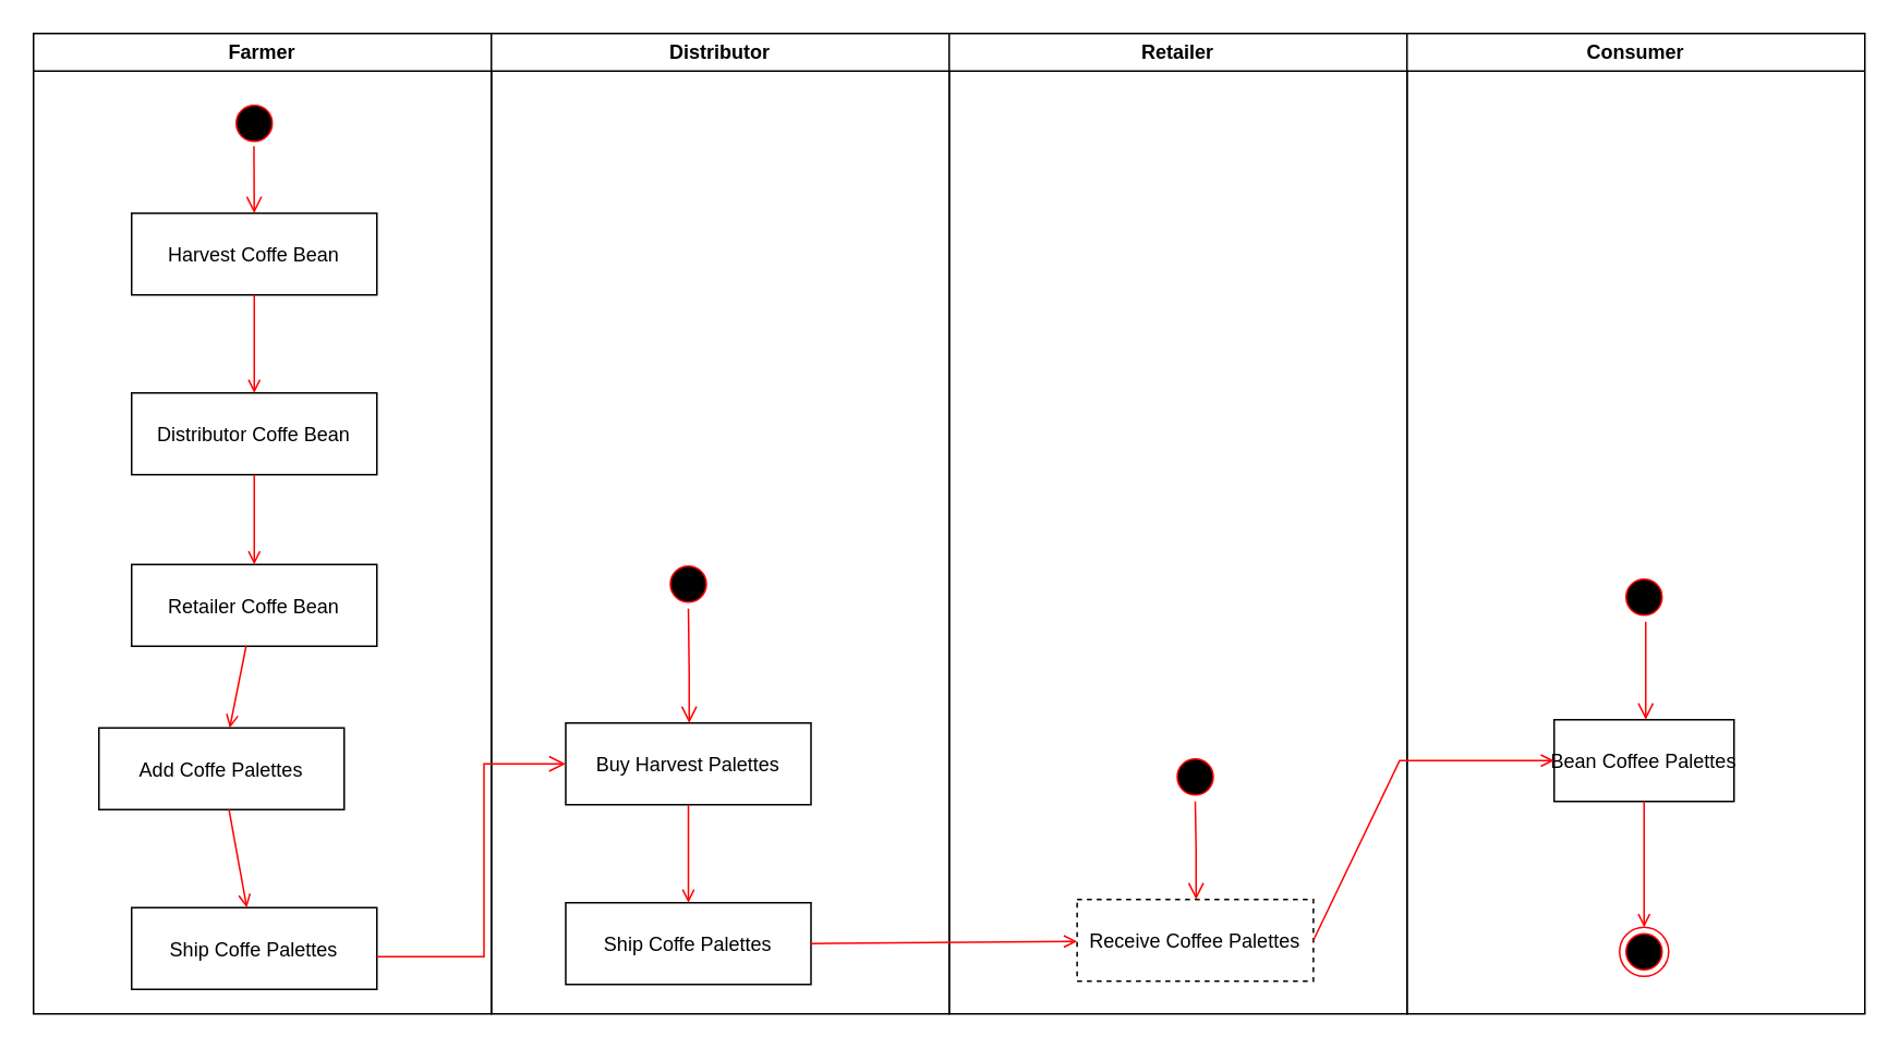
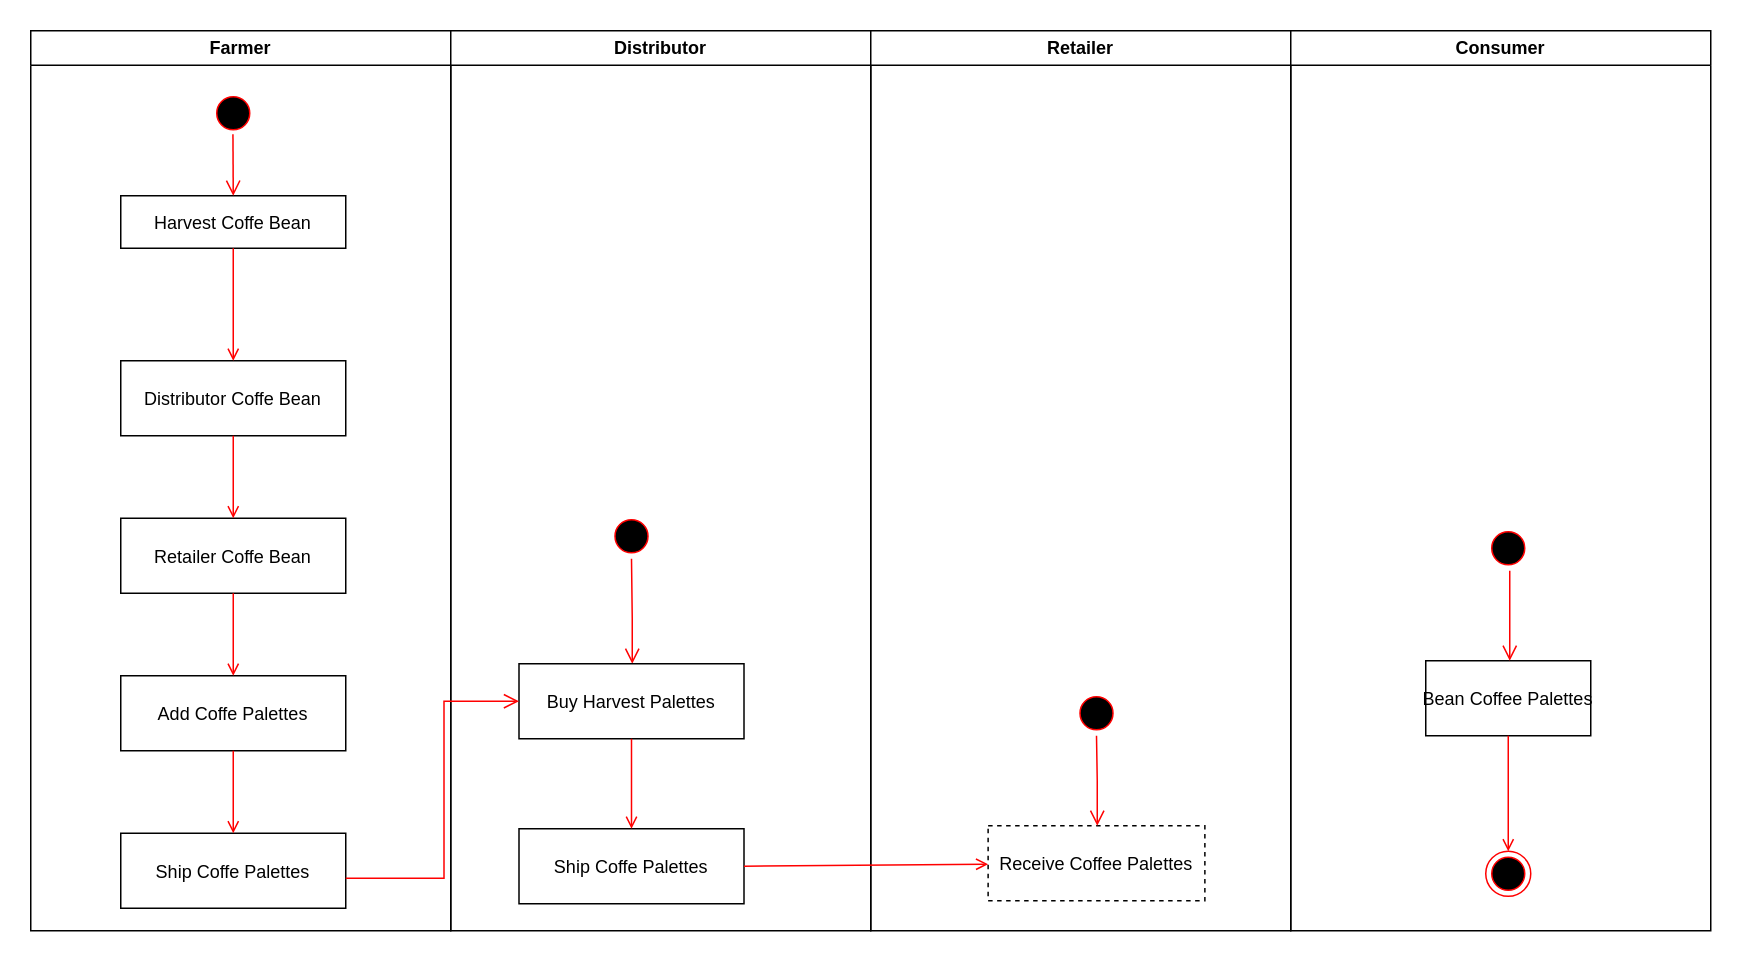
- <mxCell id="4" value="Harvest Coffe Bean" style="" parent="2" vertex="1"><mxGeometry x="60" y="110" width="150" height="50" as="geometry" /></mxCell>
+ <mxCell id="4" value="Harvest Coffe Bean" style="" parent="2" vertex="1"><mxGeometry x="60" y="110" width="150" height="35" as="geometry" /></mxCell>
- <mxCell id="9" value="Add Coffe Palettes" style="" parent="2" vertex="1"><mxGeometry x="40" y="425" width="150" height="50" as="geometry" /></mxCell>
+ <mxCell id="9" value="Add Coffe Palettes" style="" parent="2" vertex="1"><mxGeometry x="60" y="430" width="150" height="50" as="geometry" /></mxCell>
- <mxCell id="32" value="" style="edgeStyle=none;strokeColor=#FF0000;endArrow=open;endFill=1;rounded=0;exitX=1;exitY=0.5;exitDx=0;exitDy=0;" parent="1" source="21" target="25" edge="1"><mxGeometry width="100" height="100" relative="1" as="geometry"><mxPoint x="802.75" y="575" as="sourcePoint" /><mxPoint x="950" y="457.5" as="targetPoint" /><Array as="points"><mxPoint x="855.5" y="465" /></Array></mxGeometry></mxCell>
